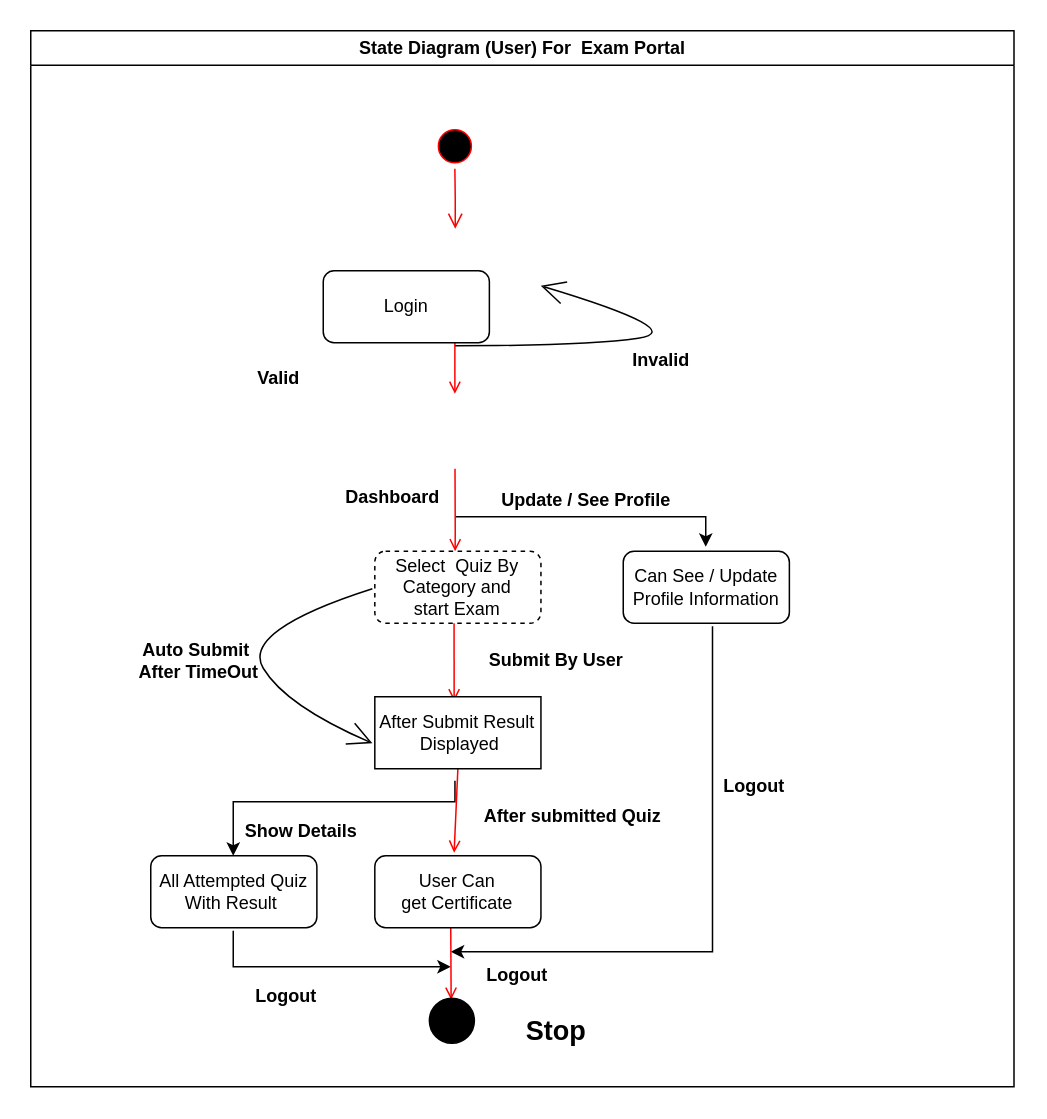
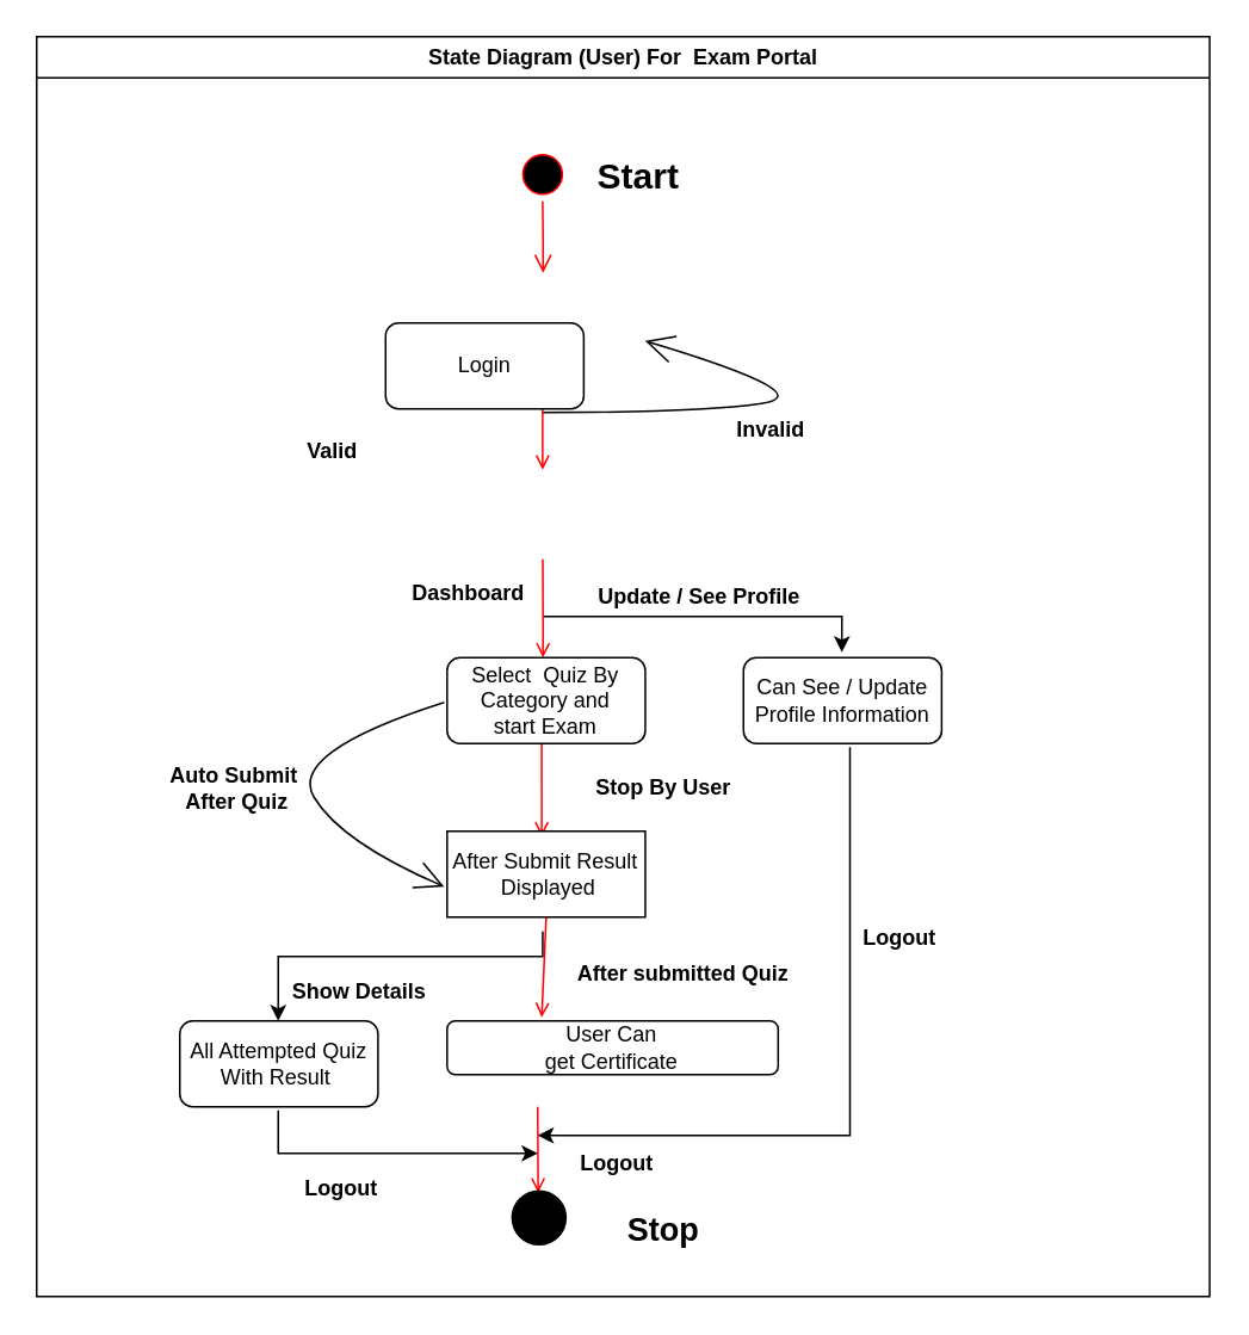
+ <mxCell id="15" value="&lt;b&gt;&lt;font style=&quot;font-size: 20px&quot;&gt;Start&lt;/font&gt;&lt;/b&gt;" style="text;html=1;align=center;verticalAlign=middle;resizable=0;points=[];autosize=1;strokeColor=none;fillColor=none;" parent="10" vertex="1"><mxGeometry x="305.5" y="67" width="60" height="20" as="geometry" /></mxCell>
- <mxCell id="17" value="&lt;b&gt;Invalid&lt;/b&gt;" style="text;html=1;align=center;verticalAlign=middle;resizable=0;points=[];autosize=1;strokeColor=none;fillColor=none;" parent="10" vertex="1"><mxGeometry x="395" y="210" width="50" height="20" as="geometry" /></mxCell>
+ <mxCell id="17" value="&lt;b&gt;Invalid&lt;/b&gt;" style="text;html=1;align=center;verticalAlign=middle;resizable=0;points=[];autosize=1;strokeColor=none;fillColor=none;" parent="10" vertex="1"><mxGeometry x="385" y="210" width="50" height="20" as="geometry" /></mxCell>
- <mxCell id="32" value="&lt;div&gt;&lt;span style=&quot;font-size: 12px&quot;&gt;Select&amp;nbsp; Quiz By&lt;/span&gt;&lt;/div&gt;&lt;div&gt;&lt;span style=&quot;font-size: 12px&quot;&gt;Category and&lt;/span&gt;&lt;/div&gt;&lt;div&gt;&lt;span style=&quot;font-size: 12px&quot;&gt;start Exam&lt;/span&gt;&lt;/div&gt;" style="rounded=1;whiteSpace=wrap;html=1;dashed=1;" parent="10" vertex="1"><mxGeometry x="229.38" y="347" width="110.75" height="48" as="geometry" /></mxCell>
+ <mxCell id="32" value="&lt;div&gt;&lt;span style=&quot;font-size: 12px&quot;&gt;Select&amp;nbsp; Quiz By&lt;/span&gt;&lt;/div&gt;&lt;div&gt;&lt;span style=&quot;font-size: 12px&quot;&gt;Category and&lt;/span&gt;&lt;/div&gt;&lt;div&gt;&lt;span style=&quot;font-size: 12px&quot;&gt;start Exam&lt;/span&gt;&lt;/div&gt;" style="rounded=1;whiteSpace=wrap;html=1;" parent="10" vertex="1"><mxGeometry x="229.38" y="347" width="110.75" height="48" as="geometry" /></mxCell>
- <mxCell id="24" value="&lt;b&gt;Auto Submit&lt;br&gt;&amp;nbsp;After TimeOut&lt;/b&gt;" style="text;html=1;align=center;verticalAlign=middle;resizable=0;points=[];autosize=1;strokeColor=none;fillColor=none;" parent="10" vertex="1"><mxGeometry x="60" y="405" width="100" height="30" as="geometry" /></mxCell>
+ <mxCell id="24" value="&lt;b&gt;Auto Submit&lt;br&gt;&amp;nbsp;After Quiz&lt;/b&gt;" style="text;html=1;align=center;verticalAlign=middle;resizable=0;points=[];autosize=1;strokeColor=none;fillColor=none;" parent="10" vertex="1"><mxGeometry x="60" y="405" width="100" height="30" as="geometry" /></mxCell>
- <mxCell id="22" value="&lt;b&gt;Submit By User&lt;/b&gt;" style="text;html=1;align=center;verticalAlign=middle;resizable=0;points=[];autosize=1;strokeColor=none;fillColor=none;" parent="10" vertex="1"><mxGeometry x="299.5" y="410" width="100" height="20" as="geometry" /></mxCell>
+ <mxCell id="22" value="&lt;b&gt;Stop By User&lt;/b&gt;" style="text;html=1;align=center;verticalAlign=middle;resizable=0;points=[];autosize=1;strokeColor=none;fillColor=none;" parent="10" vertex="1"><mxGeometry x="299.5" y="410" width="100" height="20" as="geometry" /></mxCell>
- <mxCell id="34" value="&lt;div&gt;&lt;span style=&quot;font-size: 12px&quot;&gt;User Can&lt;/span&gt;&lt;/div&gt;&lt;div&gt;&lt;span style=&quot;font-size: 12px&quot;&gt;get Certificate&lt;/span&gt;&lt;/div&gt;" style="rounded=1;whiteSpace=wrap;html=1;" parent="10" vertex="1"><mxGeometry x="229.38" y="550" width="110.75" height="48" as="geometry" /></mxCell>
+ <mxCell id="34" value="&lt;div&gt;&lt;span style=&quot;font-size: 12px&quot;&gt;User Can&lt;/span&gt;&lt;/div&gt;&lt;div&gt;&lt;span style=&quot;font-size: 12px&quot;&gt;get Certificate&lt;/span&gt;&lt;/div&gt;" style="rounded=1;whiteSpace=wrap;html=1;" parent="10" vertex="1"><mxGeometry x="229.38" y="550" width="185" height="30" as="geometry" /></mxCell>
